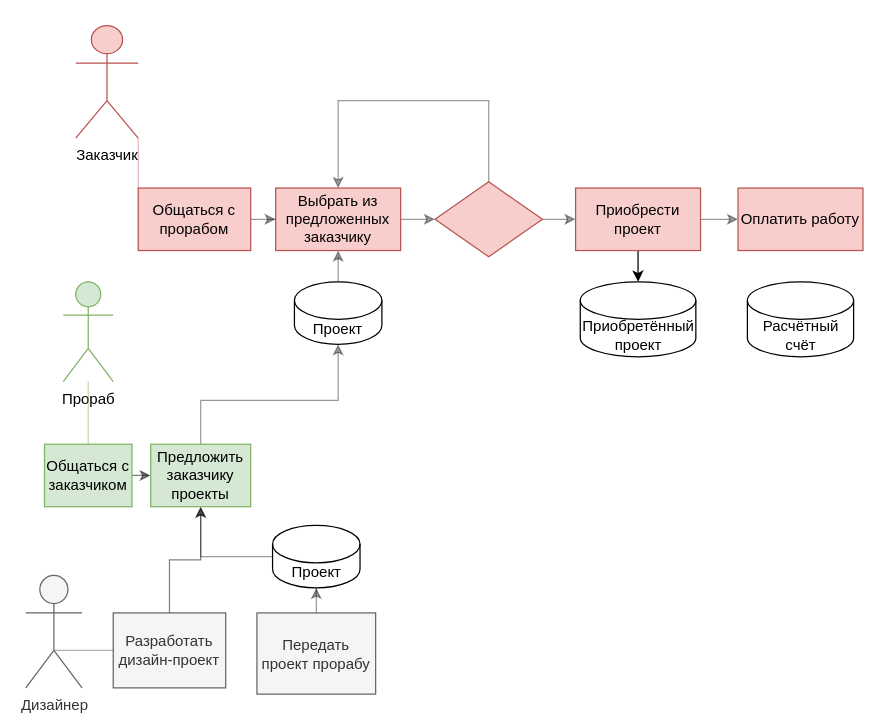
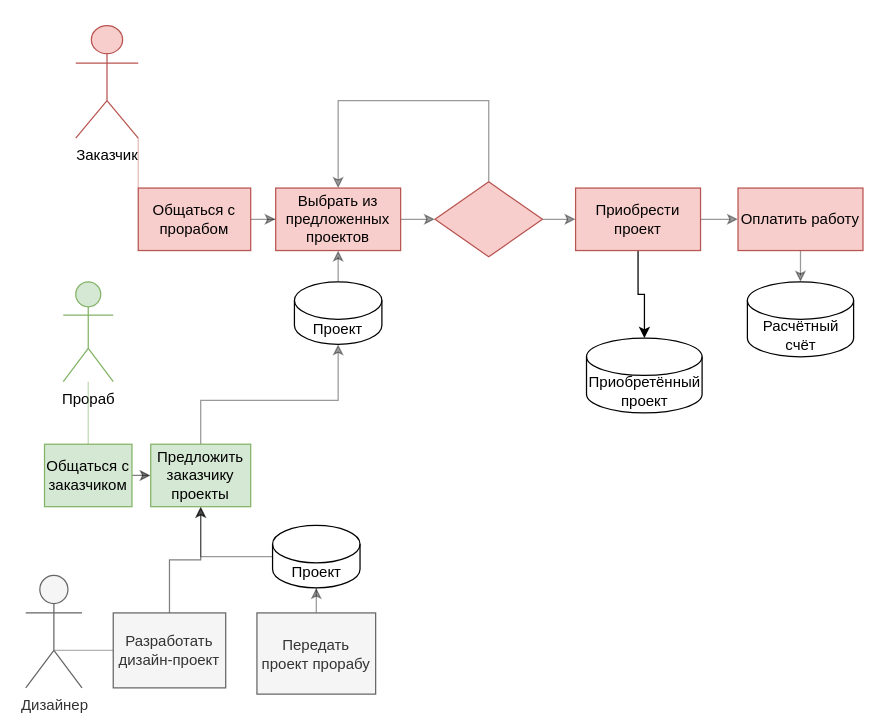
- <mxCell id="6" value="Выбрать из предложенных заказчику" style="rounded=0;whiteSpace=wrap;html=1;fillColor=#f8cecc;strokeColor=#b85450;" parent="1" vertex="1"><mxGeometry x="220" y="150" width="100" height="50" as="geometry" /></mxCell>
+ <mxCell id="6" value="Выбрать из предложенных проектов" style="rounded=0;whiteSpace=wrap;html=1;fillColor=#f8cecc;strokeColor=#b85450;" parent="1" vertex="1"><mxGeometry x="220" y="150" width="100" height="50" as="geometry" /></mxCell>
+ <mxCell id="14" value="" style="edgeStyle=orthogonalEdgeStyle;rounded=0;orthogonalLoop=1;jettySize=auto;html=1;opacity=40;" parent="1" source="15" target="18" edge="1"><mxGeometry relative="1" as="geometry" /></mxCell>
- <mxCell id="33" value="Приобретённый проект" style="shape=cylinder3;whiteSpace=wrap;html=1;boundedLbl=1;backgroundOutline=1;size=15;" parent="1" vertex="1"><mxGeometry x="463.75" y="225" width="92.5" height="60" as="geometry" /></mxCell>
+ <mxCell id="33" value="Приобретённый проект" style="shape=cylinder3;whiteSpace=wrap;html=1;boundedLbl=1;backgroundOutline=1;size=15;" parent="1" vertex="1"><mxGeometry x="468.75" y="270" width="92.5" height="60" as="geometry" /></mxCell>
